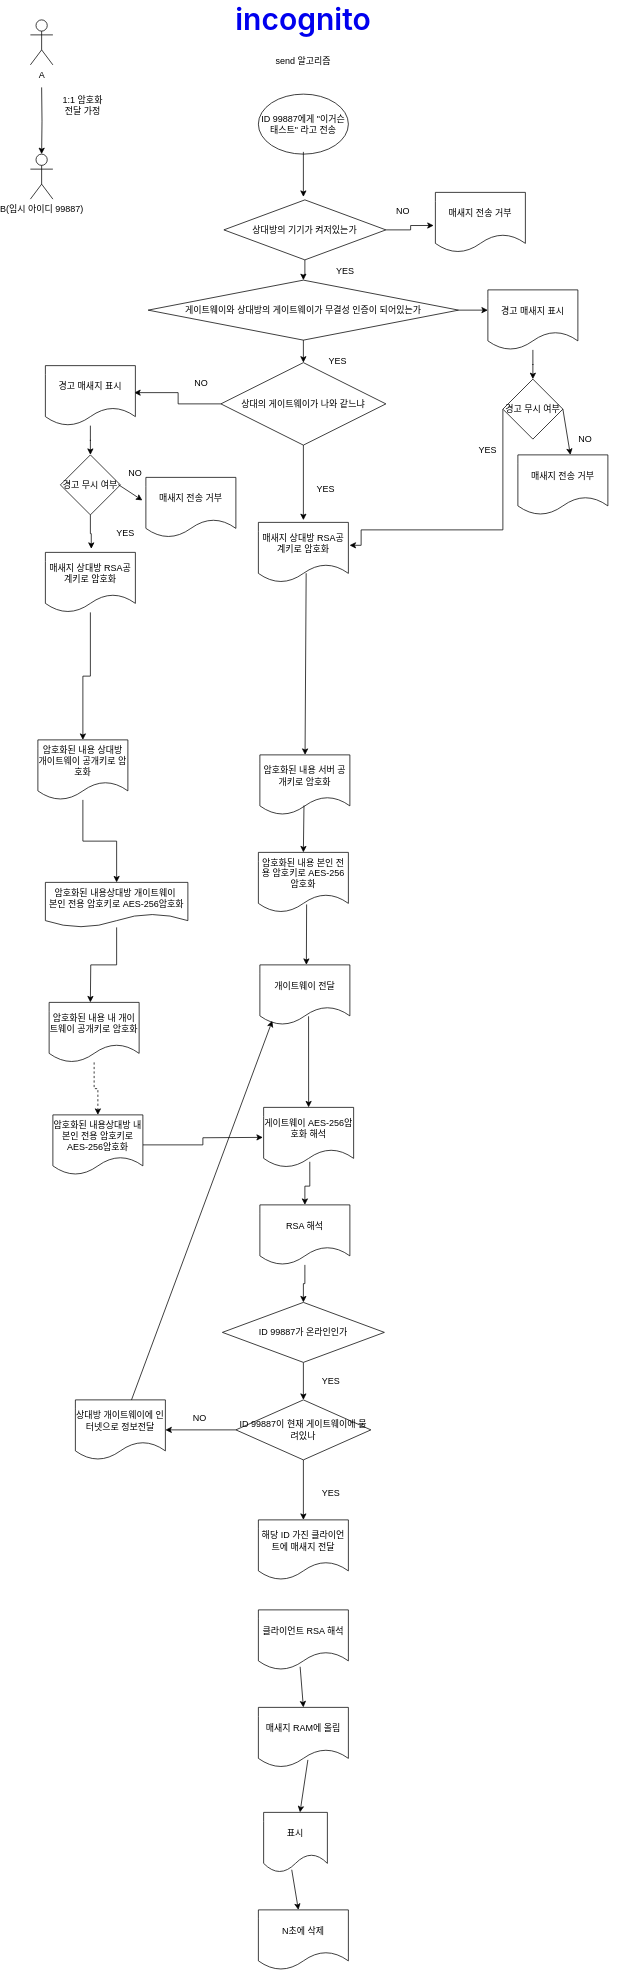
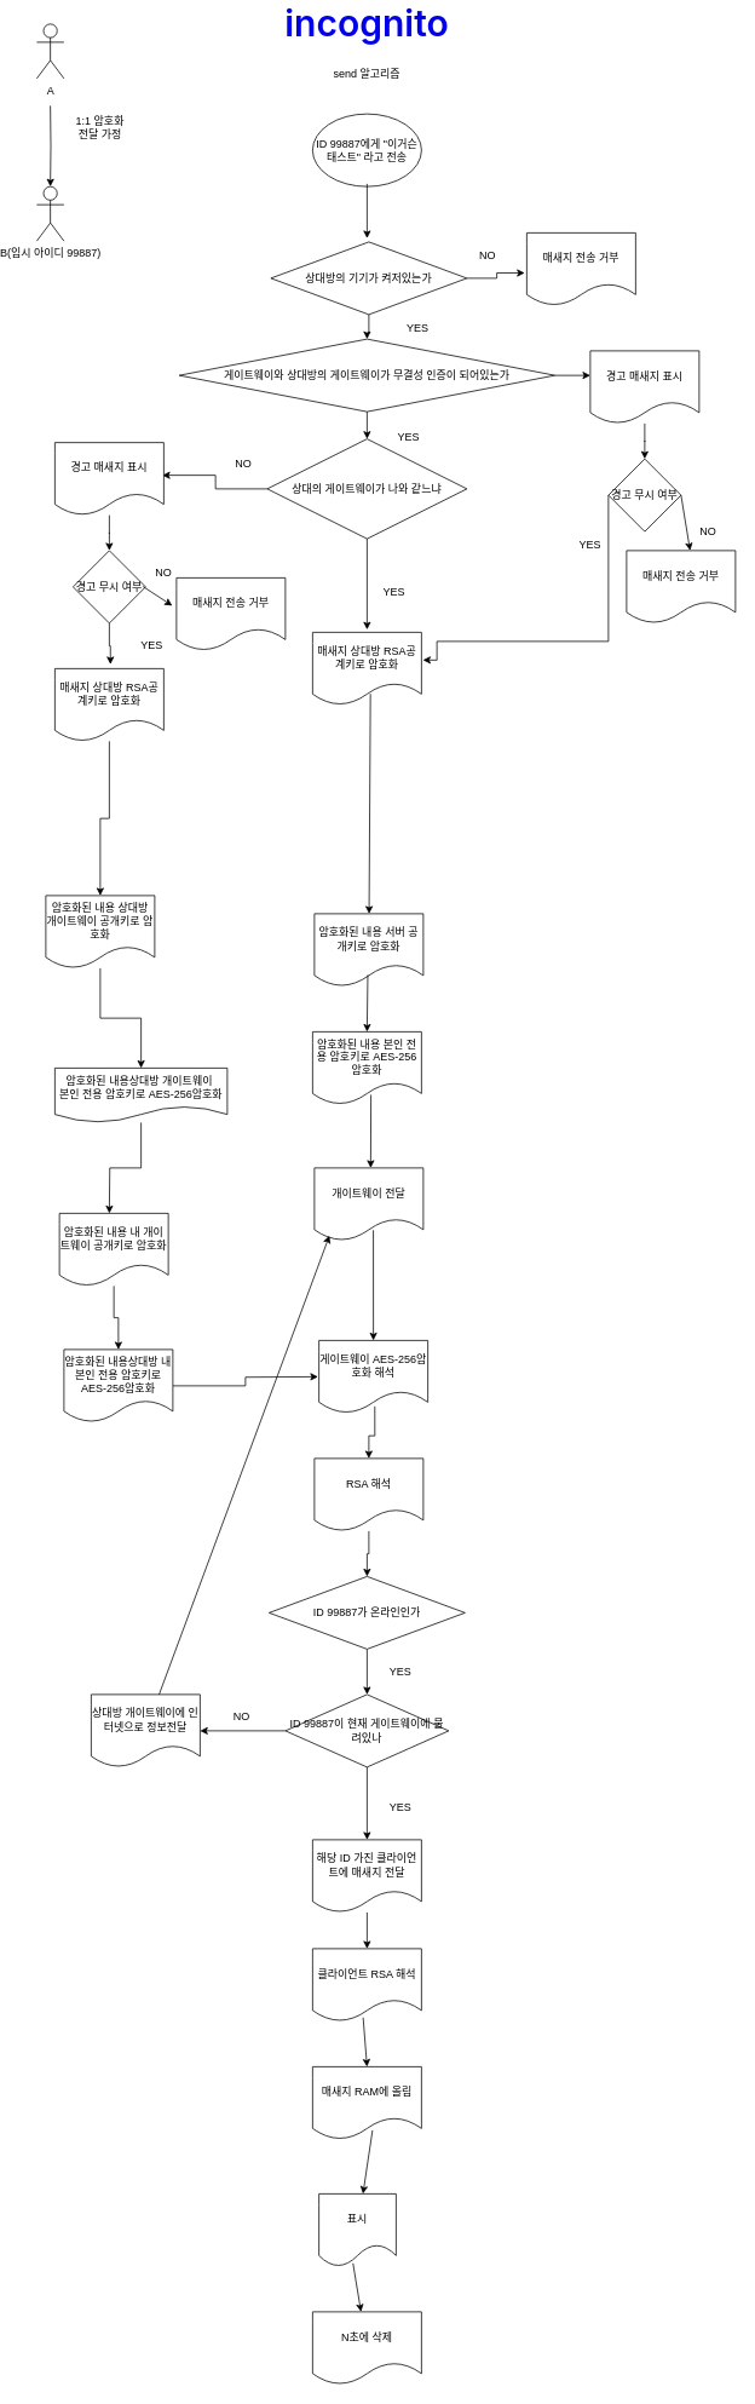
- <mxCell id="72" style="edgeStyle=orthogonalEdgeStyle;rounded=0;orthogonalLoop=1;jettySize=auto;html=1;dashed=1;" edge="1" parent="1" source="73" target="71"><mxGeometry relative="1" as="geometry" /></mxCell>
+ <mxCell id="72" style="edgeStyle=orthogonalEdgeStyle;rounded=0;orthogonalLoop=1;jettySize=auto;html=1;" edge="1" parent="1" source="73" target="71"><mxGeometry relative="1" as="geometry" /></mxCell>
+ <mxCell id="38" style="edgeStyle=orthogonalEdgeStyle;rounded=0;orthogonalLoop=1;jettySize=auto;html=1;entryX=0.5;entryY=0;entryDx=0;entryDy=0;" edge="1" parent="1" source="39" target="41"><mxGeometry relative="1" as="geometry" /></mxCell>
